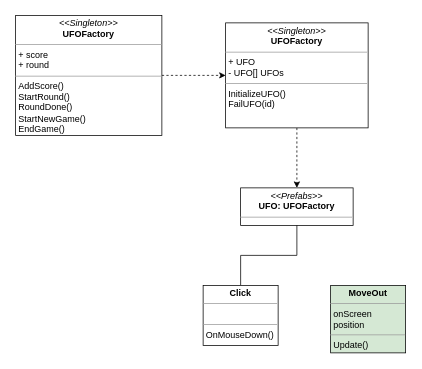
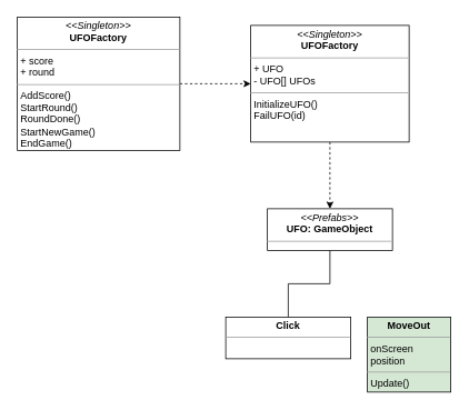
- <mxCell id="6" value="&lt;p style=&quot;margin:0px;margin-top:4px;text-align:center;&quot;&gt;&lt;i&gt;&amp;lt;&amp;lt;Prefabs&amp;gt;&amp;gt;&lt;/i&gt;&lt;br&gt;&lt;b&gt;UFO: UFOFactory&lt;/b&gt;&lt;/p&gt;&lt;hr size=&quot;1&quot;&gt;&lt;p style=&quot;margin:0px;margin-left:4px;&quot;&gt;&lt;br&gt;&lt;/p&gt;" style="verticalAlign=top;align=left;overflow=fill;fontSize=12;fontFamily=Helvetica;html=1;whiteSpace=wrap;" vertex="1" parent="1"><mxGeometry x="320" y="250" width="150" height="50" as="geometry" /></mxCell>
+ <mxCell id="6" value="&lt;p style=&quot;margin:0px;margin-top:4px;text-align:center;&quot;&gt;&lt;i&gt;&amp;lt;&amp;lt;Prefabs&amp;gt;&amp;gt;&lt;/i&gt;&lt;br&gt;&lt;b&gt;UFO: GameObject&lt;/b&gt;&lt;/p&gt;&lt;hr size=&quot;1&quot;&gt;&lt;p style=&quot;margin:0px;margin-left:4px;&quot;&gt;&lt;br&gt;&lt;/p&gt;" style="verticalAlign=top;align=left;overflow=fill;fontSize=12;fontFamily=Helvetica;html=1;whiteSpace=wrap;" vertex="1" parent="1"><mxGeometry x="320" y="250" width="150" height="50" as="geometry" /></mxCell>
- <mxCell id="8" value="&lt;p style=&quot;margin:0px;margin-top:4px;text-align:center;&quot;&gt;&lt;b&gt;Click&lt;/b&gt;&lt;/p&gt;&lt;hr size=&quot;1&quot;&gt;&lt;p style=&quot;margin:0px;margin-left:4px;&quot;&gt;&lt;br&gt;&lt;/p&gt;&lt;hr size=&quot;1&quot;&gt;&lt;p style=&quot;margin:0px;margin-left:4px;&quot;&gt;OnMouseDown()&lt;br&gt;&lt;/p&gt;" style="verticalAlign=top;align=left;overflow=fill;fontSize=12;fontFamily=Helvetica;html=1;whiteSpace=wrap;" vertex="1" parent="1"><mxGeometry x="270" y="380" width="100" height="80" as="geometry" /></mxCell>
+ <mxCell id="8" value="&lt;p style=&quot;margin:0px;margin-top:4px;text-align:center;&quot;&gt;&lt;b&gt;Click&lt;/b&gt;&lt;/p&gt;&lt;hr size=&quot;1&quot;&gt;&lt;p style=&quot;margin:0px;margin-left:4px;&quot;&gt;&lt;br&gt;&lt;/p&gt;&lt;hr size=&quot;1&quot;&gt;&lt;p style=&quot;margin:0px;margin-left:4px;&quot;&gt;OnMouseDown()&lt;br&gt;&lt;/p&gt;" style="verticalAlign=top;align=left;overflow=fill;fontSize=12;fontFamily=Helvetica;html=1;whiteSpace=wrap;" vertex="1" parent="1"><mxGeometry x="270" y="380" width="150" height="50" as="geometry" /></mxCell>
